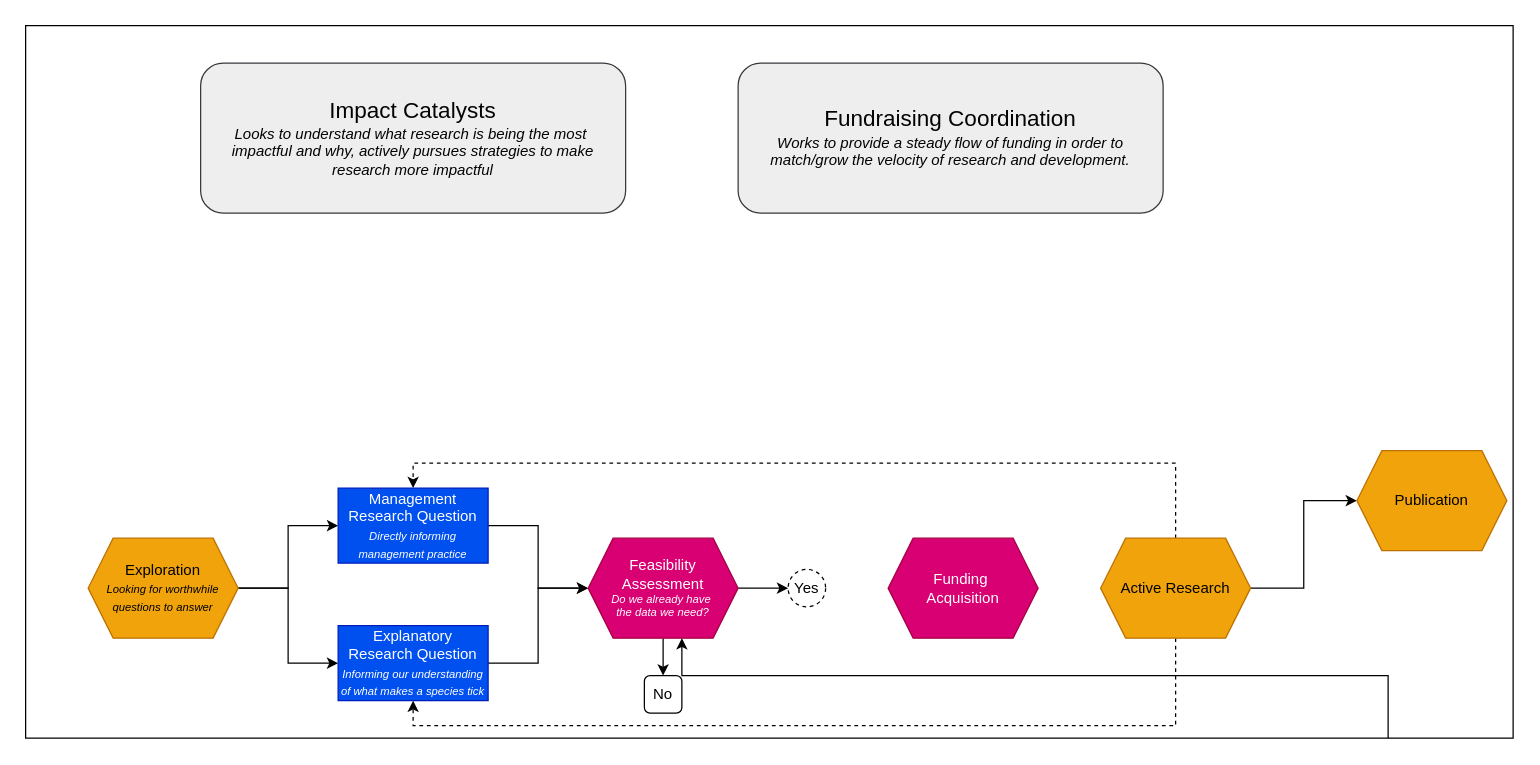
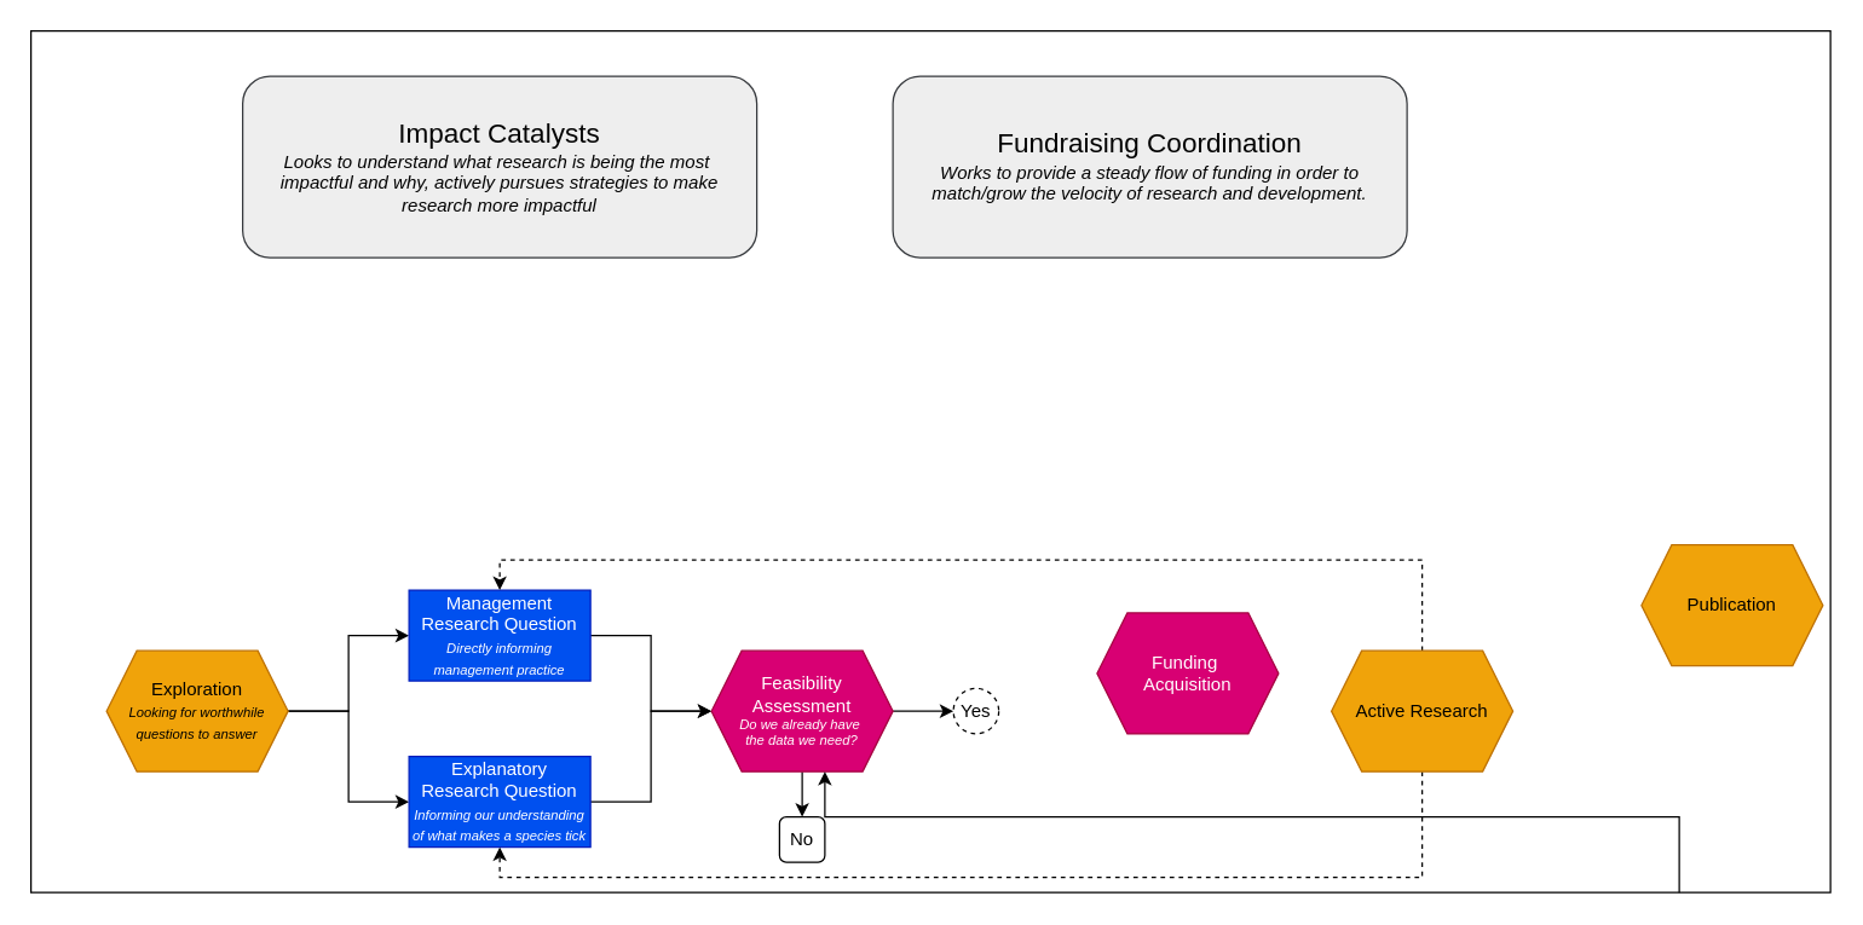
- <mxCell id="16" style="edgeStyle=orthogonalEdgeStyle;rounded=0;orthogonalLoop=1;jettySize=auto;html=1;exitX=1;exitY=0.5;exitDx=0;exitDy=0;entryX=0;entryY=0.5;entryDx=0;entryDy=0;" parent="1" source="19" target="21" edge="1"><mxGeometry relative="1" as="geometry" /></mxCell>
- <mxCell id="15" value="Funding&amp;nbsp;&lt;div&gt;Acquisition&lt;/div&gt;" style="shape=hexagon;perimeter=hexagonPerimeter2;whiteSpace=wrap;html=1;fixedSize=1;fillColor=#d80073;fontColor=#ffffff;strokeColor=#A50040;" parent="1" vertex="1"><mxGeometry x="710" y="430" width="120" height="80" as="geometry" /></mxCell>
+ <mxCell id="15" value="Funding&amp;nbsp;&lt;div&gt;Acquisition&lt;/div&gt;" style="shape=hexagon;perimeter=hexagonPerimeter2;whiteSpace=wrap;html=1;fixedSize=1;fillColor=#d80073;fontColor=#ffffff;strokeColor=#A50040;" parent="1" vertex="1"><mxGeometry x="725" y="405" width="120" height="80" as="geometry" /></mxCell>
